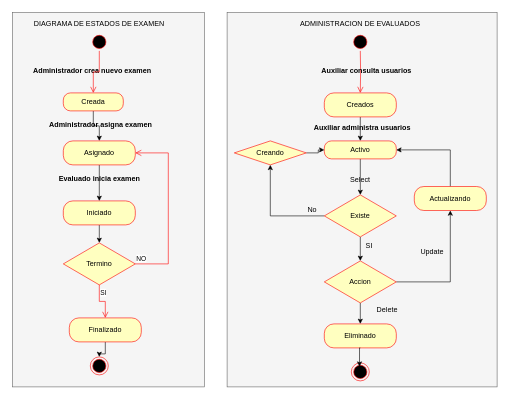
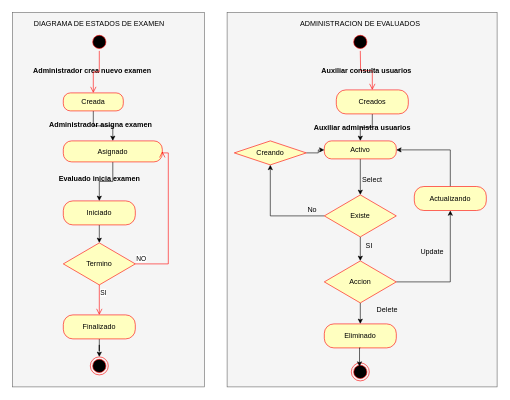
- <mxCell id="24" value="Creados" style="rounded=1;whiteSpace=wrap;html=1;arcSize=40;fontColor=#000000;fillColor=#ffffc0;strokeColor=#ff0000;" parent="1" vertex="1"><mxGeometry x="540" y="154" width="120" height="40" as="geometry" /></mxCell>
+ <mxCell id="24" value="Creados" style="rounded=1;whiteSpace=wrap;html=1;arcSize=40;fontColor=#000000;fillColor=#ffffc0;strokeColor=#ff0000;" parent="1" vertex="1"><mxGeometry x="560" y="149" width="120" height="40" as="geometry" /></mxCell>
- <mxCell id="16" value="Asignado" style="rounded=1;whiteSpace=wrap;html=1;arcSize=40;fontColor=#000000;fillColor=#ffffc0;strokeColor=#ff0000;" parent="1" vertex="1"><mxGeometry x="105" y="234" width="120" height="40" as="geometry" /></mxCell>
+ <mxCell id="16" value="Asignado" style="rounded=1;whiteSpace=wrap;html=1;arcSize=40;fontColor=#000000;fillColor=#ffffc0;strokeColor=#ff0000;" parent="1" vertex="1"><mxGeometry x="105" y="234" width="165" height="35" as="geometry" /></mxCell>
- <mxCell id="40" value="Select" style="text;html=1;align=center;verticalAlign=middle;whiteSpace=wrap;rounded=0;" parent="1" vertex="1"><mxGeometry x="570" y="284" width="60" height="30" as="geometry" /></mxCell>
+ <mxCell id="40" value="Select" style="text;html=1;align=center;verticalAlign=middle;whiteSpace=wrap;rounded=0;" parent="1" vertex="1"><mxGeometry x="590" y="284" width="60" height="30" as="geometry" /></mxCell>
- <mxCell id="12" value="Finalizado" style="rounded=1;whiteSpace=wrap;html=1;arcSize=40;fontColor=#000000;fillColor=#ffffc0;strokeColor=#ff0000;" parent="1" vertex="1"><mxGeometry x="115" y="529" width="120" height="40" as="geometry" /></mxCell>
+ <mxCell id="12" value="Finalizado" style="rounded=1;whiteSpace=wrap;html=1;arcSize=40;fontColor=#000000;fillColor=#ffffc0;strokeColor=#ff0000;" parent="1" vertex="1"><mxGeometry x="105" y="524" width="120" height="40" as="geometry" /></mxCell>
